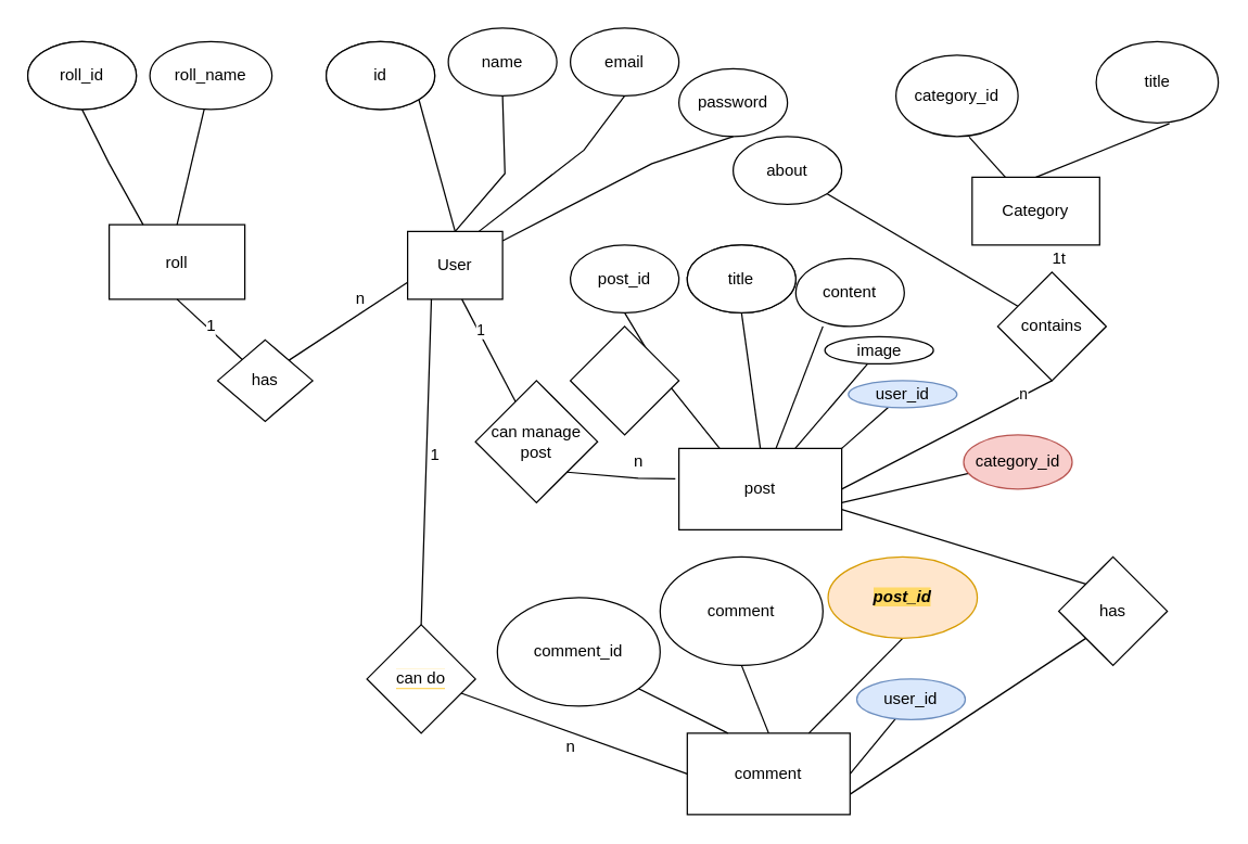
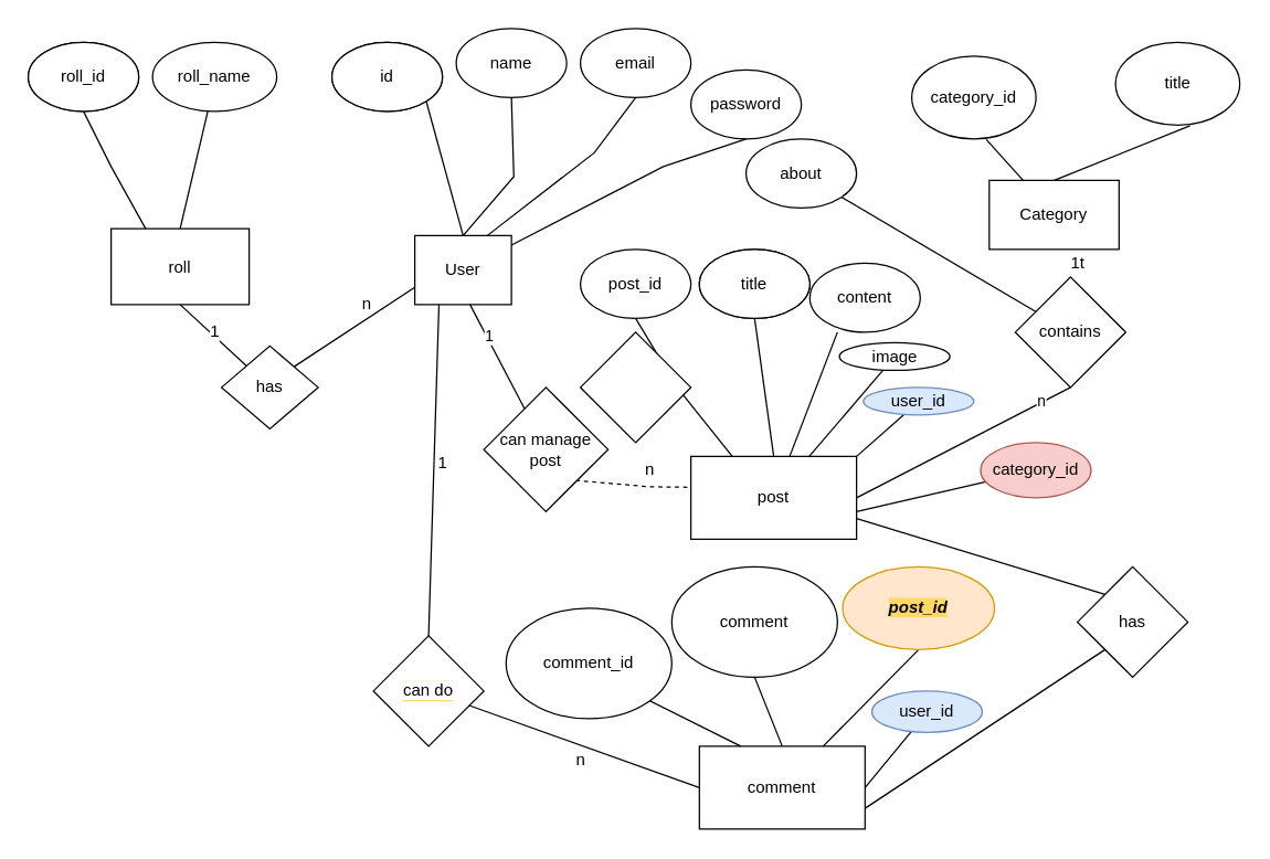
- <mxCell id="27" value="" style="endArrow=none;html=1;rounded=0;entryX=1;entryY=1;entryDx=0;entryDy=0;exitX=-0.022;exitY=0.372;exitDx=0;exitDy=0;exitPerimeter=0;" edge="1" parent="1" source="12" target="24"><mxGeometry width="50" height="50" relative="1" as="geometry"><mxPoint x="490" y="350" as="sourcePoint" /><mxPoint x="350" y="230" as="targetPoint" /><Array as="points"><mxPoint x="470" y="352" /></Array></mxGeometry></mxCell>
+ <mxCell id="27" value="" style="endArrow=none;html=1;rounded=0;entryX=1;entryY=1;entryDx=0;entryDy=0;exitX=-0.022;exitY=0.372;exitDx=0;exitDy=0;exitPerimeter=0;dashed=1;" edge="1" parent="1" source="12" target="24"><mxGeometry width="50" height="50" relative="1" as="geometry"><mxPoint x="490" y="350" as="sourcePoint" /><mxPoint x="350" y="230" as="targetPoint" /><Array as="points"><mxPoint x="470" y="352" /></Array></mxGeometry></mxCell>
